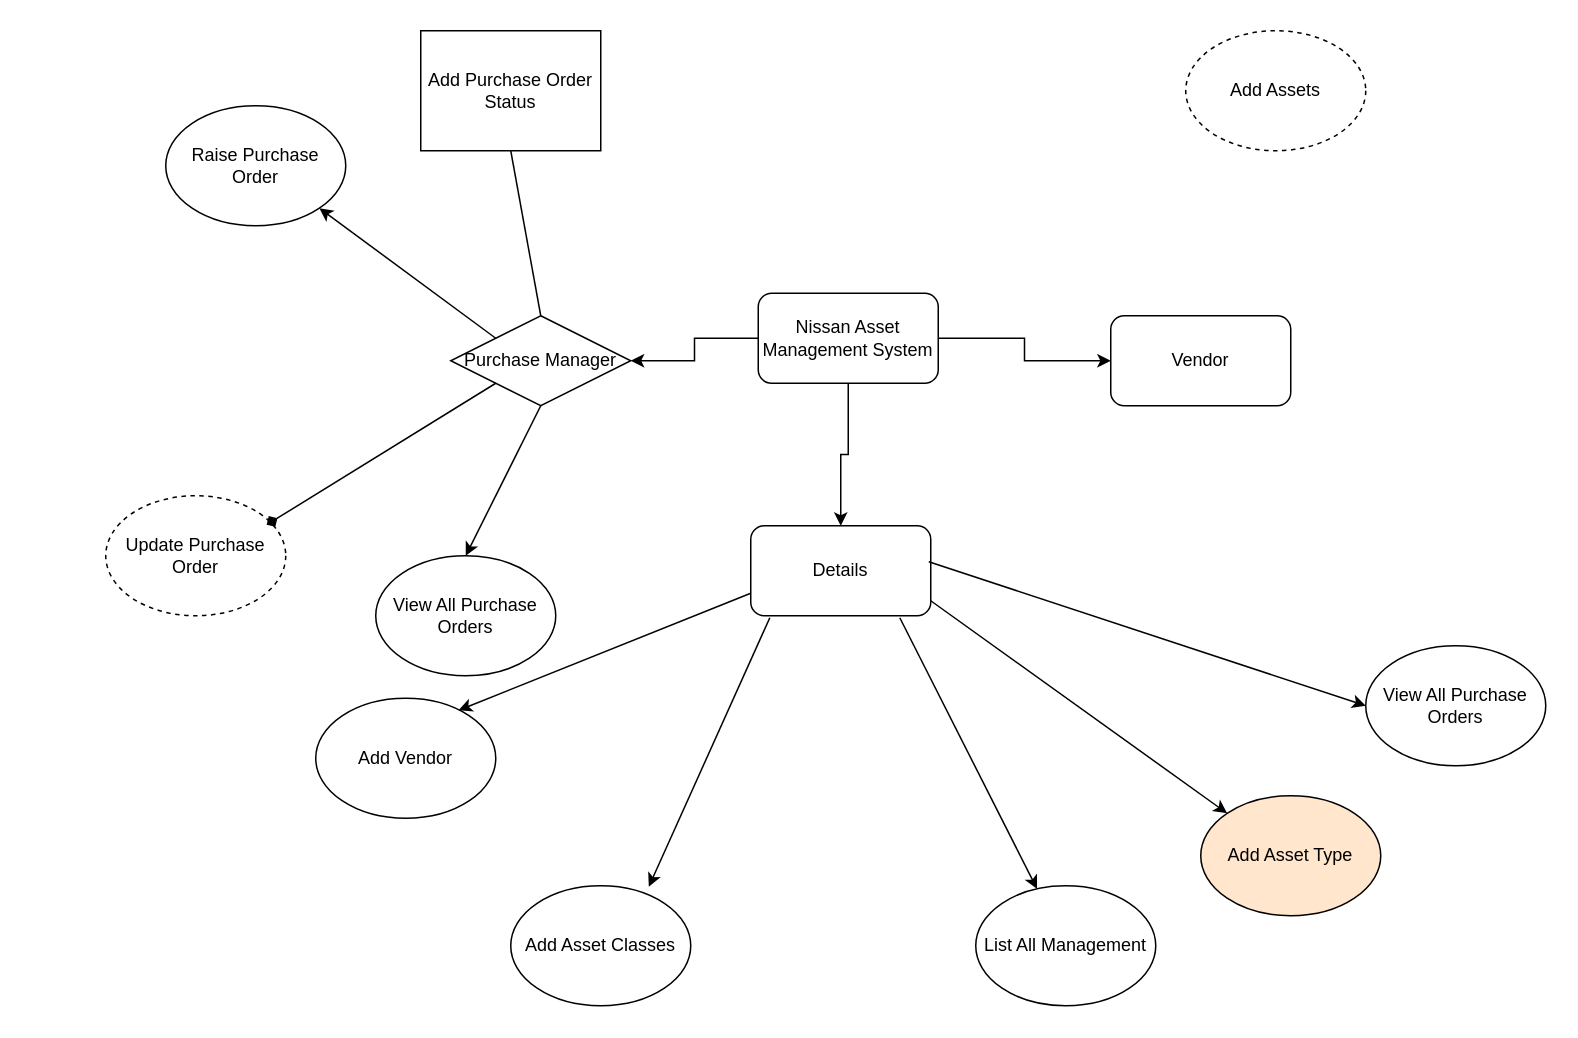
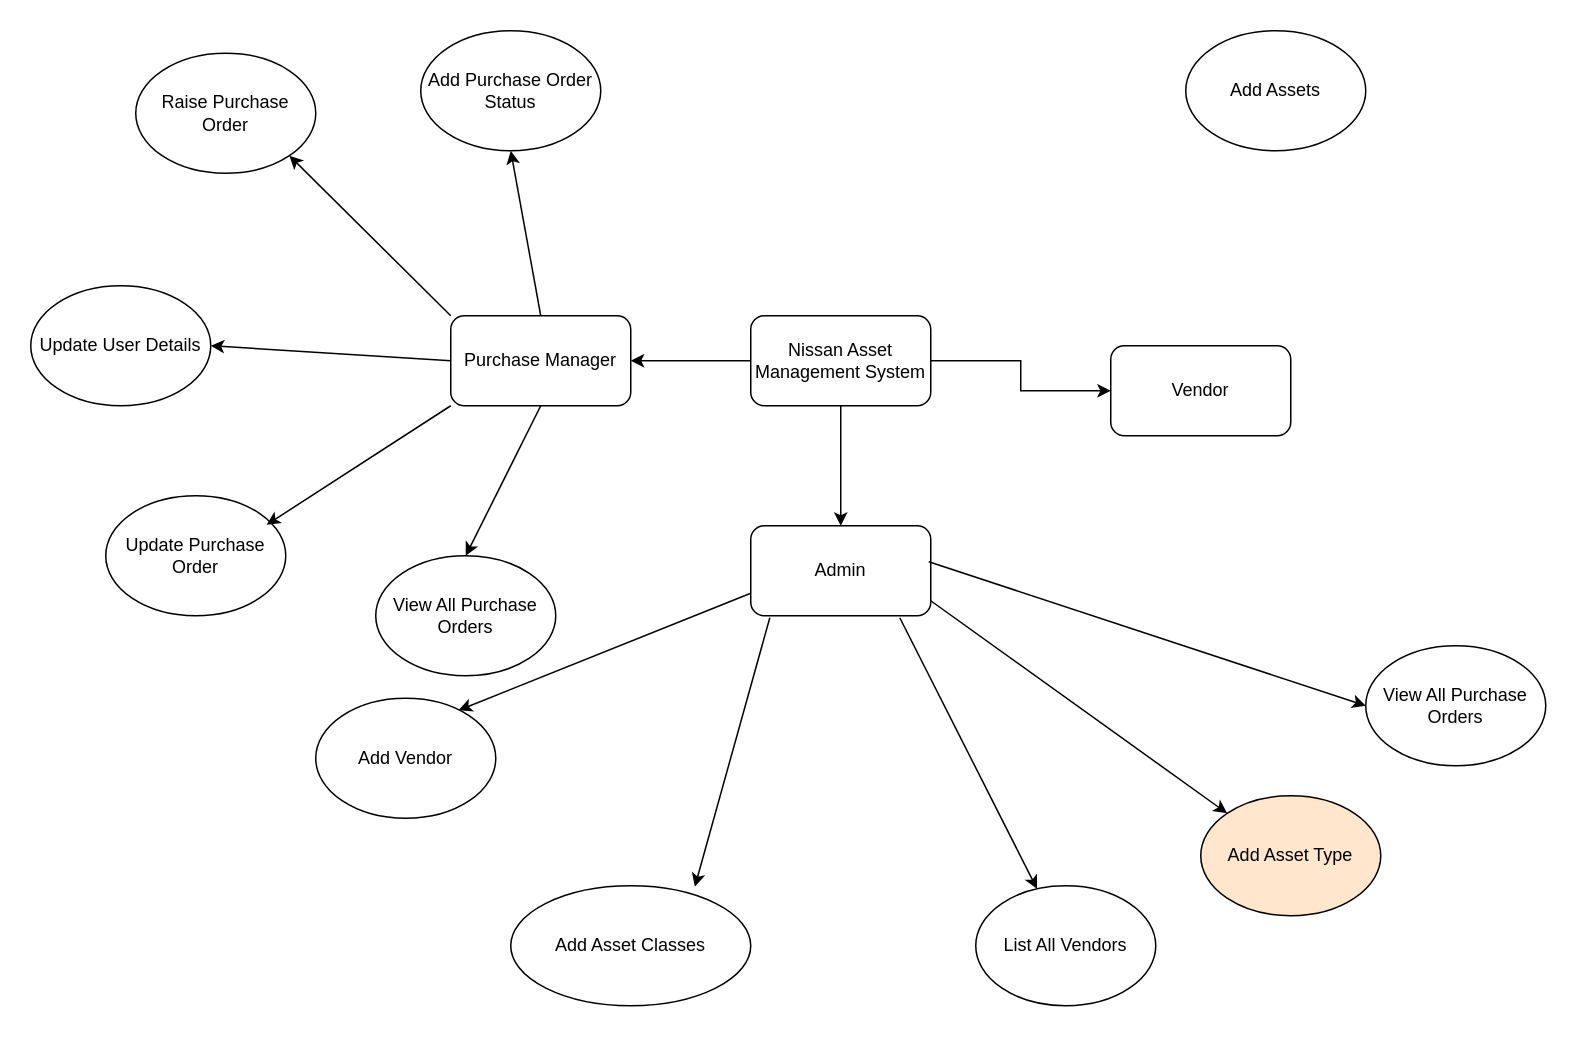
- <mxCell id="17" value="Add Purchase Order Status" style="whiteSpace=wrap;html=1;rounded=0;" parent="1" vertex="1"><mxGeometry x="280" y="20" width="120" height="80" as="geometry" /></mxCell>
+ <mxCell id="17" value="Add Purchase Order Status" style="ellipse;whiteSpace=wrap;html=1;" parent="1" vertex="1"><mxGeometry x="280" y="20" width="120" height="80" as="geometry" /></mxCell>
- <mxCell id="27" value="Add Assets" style="ellipse;whiteSpace=wrap;html=1;dashed=1;" parent="1" vertex="1"><mxGeometry x="790" y="20" width="120" height="80" as="geometry" /></mxCell>
+ <mxCell id="27" value="Add Assets" style="ellipse;whiteSpace=wrap;html=1;" parent="1" vertex="1"><mxGeometry x="790" y="20" width="120" height="80" as="geometry" /></mxCell>
- <mxCell id="26" value="" style="endArrow=none;html=1;rounded=0;exitX=0.5;exitY=0;exitDx=0;exitDy=0;entryX=0.5;entryY=1;entryDx=0;entryDy=0;" parent="1" source="7" target="17" edge="1"><mxGeometry width="50" height="50" relative="1" as="geometry"><mxPoint x="370" y="310" as="sourcePoint" /><mxPoint x="420" y="260" as="targetPoint" /></mxGeometry></mxCell>
+ <mxCell id="26" value="" style="endArrow=classic;html=1;rounded=0;exitX=0.5;exitY=0;exitDx=0;exitDy=0;entryX=0.5;entryY=1;entryDx=0;entryDy=0;" parent="1" source="7" target="17" edge="1"><mxGeometry width="50" height="50" relative="1" as="geometry"><mxPoint x="370" y="310" as="sourcePoint" /><mxPoint x="420" y="260" as="targetPoint" /></mxGeometry></mxCell>
- <mxCell id="18" value="Raise Purchase Order" style="ellipse;whiteSpace=wrap;html=1;" parent="1" vertex="1"><mxGeometry x="110" y="70" width="120" height="80" as="geometry" /></mxCell>
+ <mxCell id="18" value="Raise Purchase Order" style="ellipse;whiteSpace=wrap;html=1;" parent="1" vertex="1"><mxGeometry x="90" y="35" width="120" height="80" as="geometry" /></mxCell>
- <mxCell id="5" value="Nissan Asset Management System" style="rounded=1;whiteSpace=wrap;html=1;" parent="1" vertex="1"><mxGeometry x="505" y="195" width="120" height="60" as="geometry" /></mxCell>
+ <mxCell id="5" value="Nissan Asset Management System" style="rounded=1;whiteSpace=wrap;html=1;" parent="1" vertex="1"><mxGeometry x="500" y="210" width="120" height="60" as="geometry" /></mxCell>
+ <mxCell id="21" value="Update User Details" style="ellipse;whiteSpace=wrap;html=1;" parent="1" vertex="1"><mxGeometry x="20" y="190" width="120" height="80" as="geometry" /></mxCell>
+ <mxCell id="24" value="" style="endArrow=classic;html=1;rounded=0;exitX=0;exitY=0.5;exitDx=0;exitDy=0;entryX=1;entryY=0.5;entryDx=0;entryDy=0;" parent="1" source="7" target="21" edge="1"><mxGeometry width="50" height="50" relative="1" as="geometry"><mxPoint x="370" y="310" as="sourcePoint" /><mxPoint x="420" y="260" as="targetPoint" /></mxGeometry></mxCell>
- <mxCell id="7" value="Purchase Manager" style="rhombus;whiteSpace=wrap;html=1;" parent="1" vertex="1"><mxGeometry x="300" y="210" width="120" height="60" as="geometry" /></mxCell>
+ <mxCell id="7" value="Purchase Manager" style="whiteSpace=wrap;html=1;rounded=1;" parent="1" vertex="1"><mxGeometry x="300" y="210" width="120" height="60" as="geometry" /></mxCell>
- <mxCell id="8" value="Vendor" style="whiteSpace=wrap;html=1;rounded=1;" parent="1" vertex="1"><mxGeometry x="740" y="210" width="120" height="60" as="geometry" /></mxCell>
+ <mxCell id="8" value="Vendor" style="whiteSpace=wrap;html=1;rounded=1;" parent="1" vertex="1"><mxGeometry x="740" y="230" width="120" height="60" as="geometry" /></mxCell>
- <mxCell id="23" value="" style="endArrow=diamond;html=1;rounded=0;entryX=0.894;entryY=0.242;entryDx=0;entryDy=0;entryPerimeter=0;exitX=0;exitY=1;exitDx=0;exitDy=0;" parent="1" source="7" target="19" edge="1"><mxGeometry width="50" height="50" relative="1" as="geometry"><mxPoint x="370" y="310" as="sourcePoint" /><mxPoint x="420" y="260" as="targetPoint" /></mxGeometry></mxCell>
+ <mxCell id="23" value="" style="endArrow=classic;html=1;rounded=0;entryX=0.894;entryY=0.242;entryDx=0;entryDy=0;entryPerimeter=0;exitX=0;exitY=1;exitDx=0;exitDy=0;" parent="1" source="7" target="19" edge="1"><mxGeometry width="50" height="50" relative="1" as="geometry"><mxPoint x="370" y="310" as="sourcePoint" /><mxPoint x="420" y="260" as="targetPoint" /></mxGeometry></mxCell>
- <mxCell id="19" value="Update Purchase Order" style="ellipse;whiteSpace=wrap;html=1;dashed=1;" parent="1" vertex="1"><mxGeometry x="70" y="330" width="120" height="80" as="geometry" /></mxCell>
+ <mxCell id="19" value="Update Purchase Order" style="ellipse;whiteSpace=wrap;html=1;" parent="1" vertex="1"><mxGeometry x="70" y="330" width="120" height="80" as="geometry" /></mxCell>
- <mxCell id="6" value="Details" style="rounded=1;whiteSpace=wrap;html=1;" parent="1" vertex="1"><mxGeometry x="500" y="350" width="120" height="60" as="geometry" /></mxCell>
+ <mxCell id="6" value="Admin" style="rounded=1;whiteSpace=wrap;html=1;" parent="1" vertex="1"><mxGeometry x="500" y="350" width="120" height="60" as="geometry" /></mxCell>
- <mxCell id="10" value="Add Asset Classes" style="ellipse;whiteSpace=wrap;html=1;" parent="1" vertex="1"><mxGeometry x="340" y="590" width="120" height="80" as="geometry" /></mxCell>
+ <mxCell id="10" value="Add Asset Classes" style="ellipse;whiteSpace=wrap;html=1;" parent="1" vertex="1"><mxGeometry x="340" y="590" width="160" height="80" as="geometry" /></mxCell>
- <mxCell id="9" value="List All Management" style="ellipse;whiteSpace=wrap;html=1;" parent="1" vertex="1"><mxGeometry x="650" y="590" width="120" height="80" as="geometry" /></mxCell>
+ <mxCell id="9" value="List All Vendors" style="ellipse;whiteSpace=wrap;html=1;" parent="1" vertex="1"><mxGeometry x="650" y="590" width="120" height="80" as="geometry" /></mxCell>
